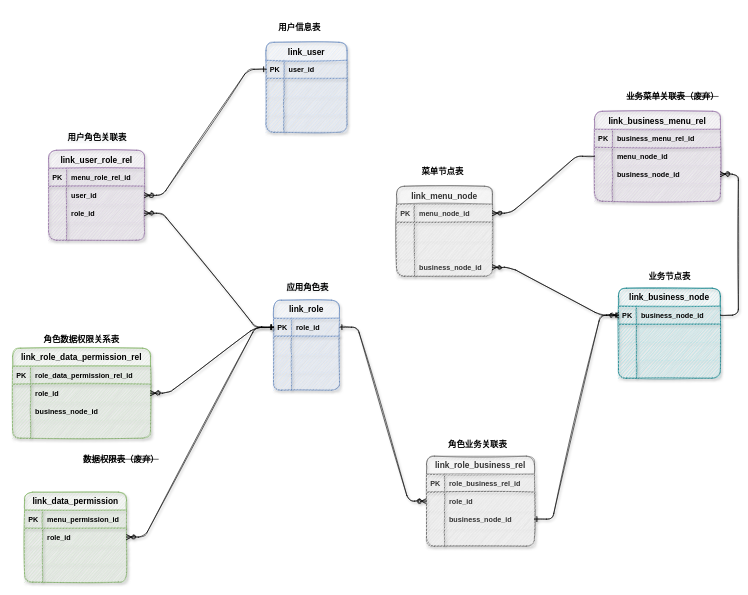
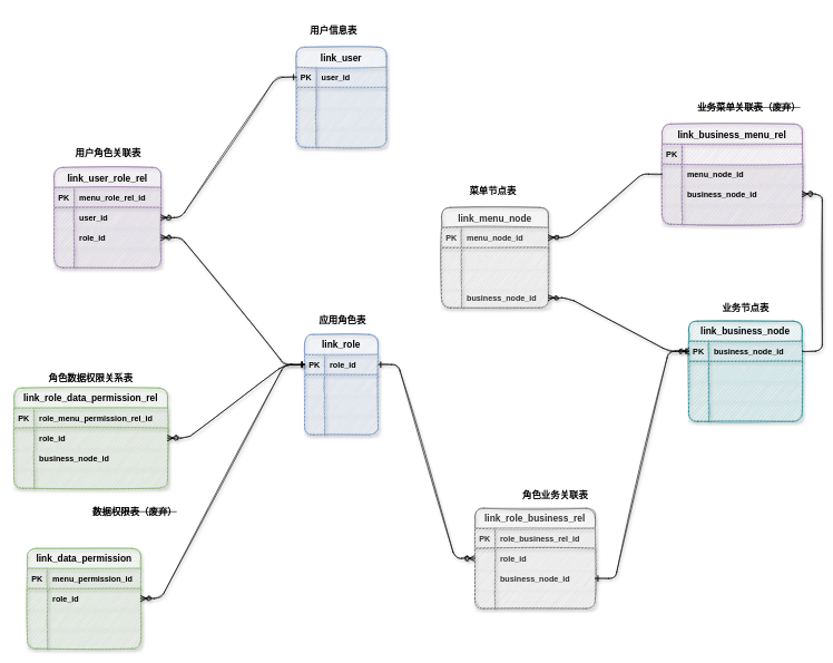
- <mxCell id="59" value="business_menu_rel_id" style="shape=partialRectangle;connectable=0;top=0;left=0;bottom=0;right=0;align=left;spacingLeft=6;fontStyle=1;overflow=hidden;strokeColor=#9673a6;fillColor=#e1d5e7;shadow=1;sketch=1;" vertex="1" parent="57"><mxGeometry x="30" width="180" height="30" as="geometry"><mxRectangle width="180" height="30" as="alternateBounds" /></mxGeometry></mxCell>
- <mxCell id="122" value="role_data_permission_rel_id" style="shape=partialRectangle;connectable=0;top=0;left=0;bottom=0;right=0;align=left;spacingLeft=6;fontStyle=1;overflow=hidden;strokeColor=#82b366;fillColor=#d5e8d4;shadow=1;sketch=1;" vertex="1" parent="120"><mxGeometry x="30" width="200" height="30" as="geometry"><mxRectangle width="200" height="30" as="alternateBounds" /></mxGeometry></mxCell>
+ <mxCell id="122" value="role_menu_permission_rel_id" style="shape=partialRectangle;connectable=0;top=0;left=0;bottom=0;right=0;align=left;spacingLeft=6;fontStyle=1;overflow=hidden;strokeColor=#82b366;fillColor=#d5e8d4;shadow=1;sketch=1;" vertex="1" parent="120"><mxGeometry x="30" width="200" height="30" as="geometry"><mxRectangle width="200" height="30" as="alternateBounds" /></mxGeometry></mxCell>
- <mxCell id="102" value="&lt;b&gt;角色业务关联表&lt;/b&gt;" style="text;html=1;align=center;verticalAlign=middle;resizable=0;points=[];autosize=1;strokeColor=none;fontSize=14;fontColor=none;" vertex="1" parent="1"><mxGeometry x="740" y="730" width="110" height="20" as="geometry" /></mxCell>
+ <mxCell id="102" value="&lt;b&gt;角色业务关联表&lt;/b&gt;" style="text;html=1;align=center;verticalAlign=middle;resizable=0;points=[];autosize=1;strokeColor=none;fontSize=14;fontColor=none;" vertex="1" parent="1"><mxGeometry x="775" y="730" width="110" height="20" as="geometry" /></mxCell>
